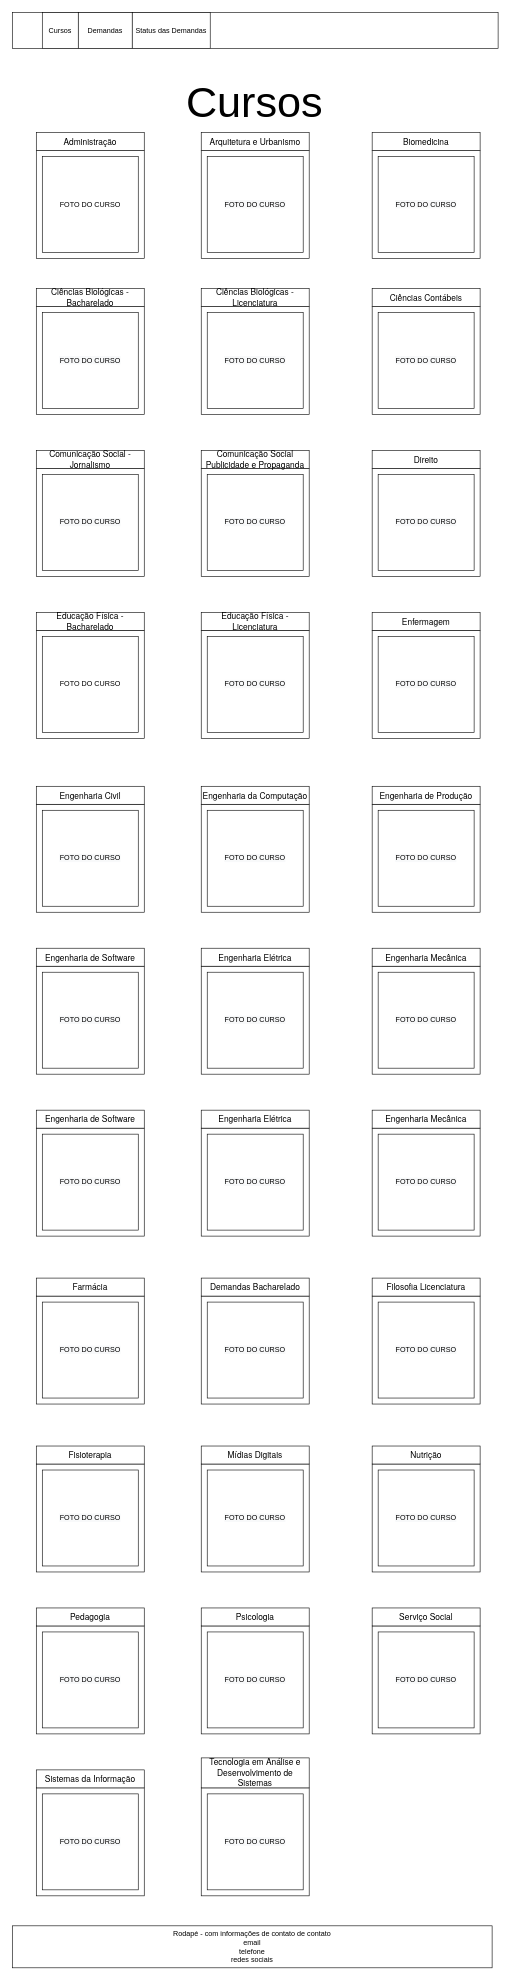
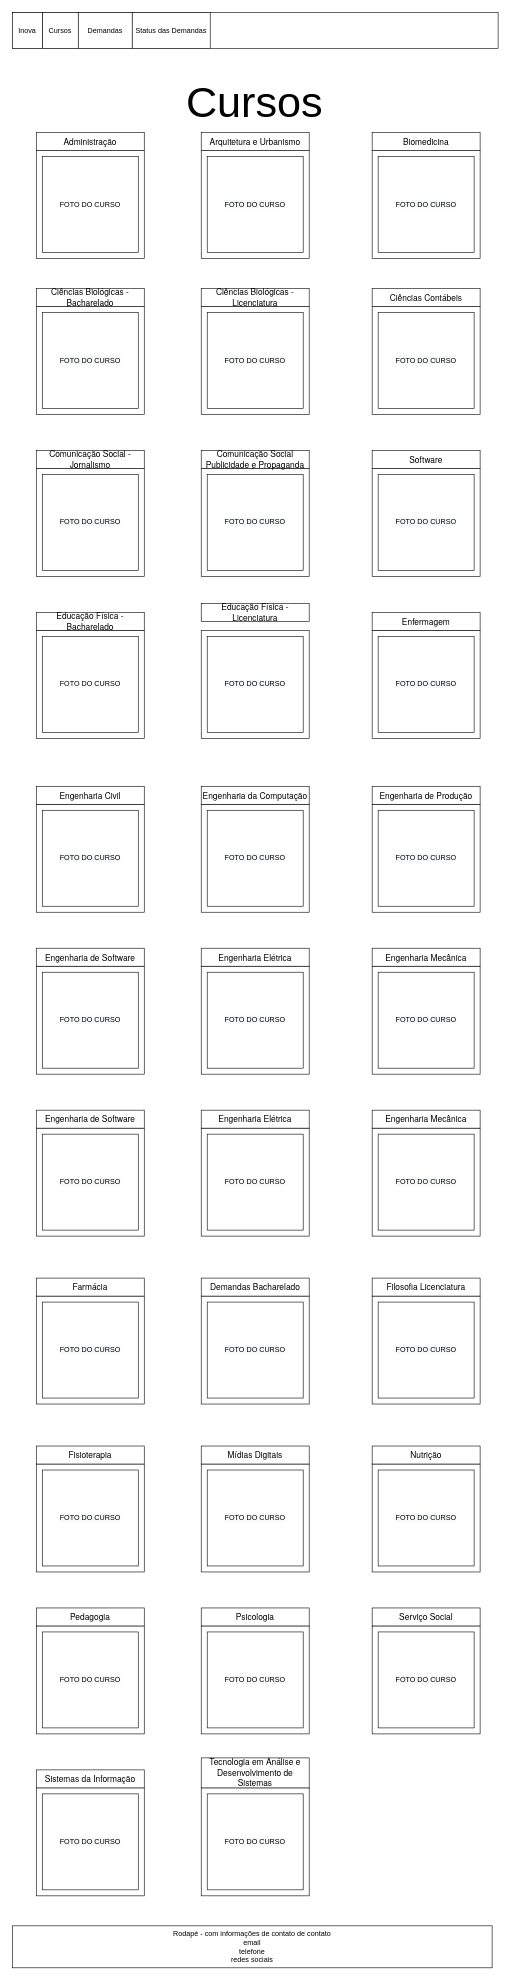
+ <mxCell id="6" value="Inova" style="rounded=0;whiteSpace=wrap;html=1;" vertex="1" parent="1"><mxGeometry x="20" y="20" width="50" height="60" as="geometry" /></mxCell>
- <mxCell id="25" value="&#10;&#10;&lt;span style=&quot;font-family: &amp;quot;helvetica neue&amp;quot;, helvetica, arial, sans-serif; font-size: 14px; font-style: normal; font-weight: 400; letter-spacing: normal; text-indent: 0px; text-transform: none; word-spacing: 0px; display: inline; float: none;&quot;&gt;Direito&lt;/span&gt;&#10;&#10;" style="rounded=0;whiteSpace=wrap;html=1;labelBackgroundColor=none;" vertex="1" parent="1"><mxGeometry x="620" y="750" width="180" height="30" as="geometry" /></mxCell>
+ <mxCell id="25" value="&#10;&#10;&lt;span style=&quot;font-family: &amp;quot;helvetica neue&amp;quot;, helvetica, arial, sans-serif; font-size: 14px; font-style: normal; font-weight: 400; letter-spacing: normal; text-indent: 0px; text-transform: none; word-spacing: 0px; display: inline; float: none;&quot;&gt;Software&lt;/span&gt;&#10;&#10;" style="rounded=0;whiteSpace=wrap;html=1;labelBackgroundColor=none;" vertex="1" parent="1"><mxGeometry x="620" y="750" width="180" height="30" as="geometry" /></mxCell>
- <mxCell id="30" value="&#10;&#10;&lt;span style=&quot;font-family: &amp;quot;helvetica neue&amp;quot;, helvetica, arial, sans-serif; font-size: 14px; font-style: normal; font-weight: 400; letter-spacing: normal; text-indent: 0px; text-transform: none; word-spacing: 0px; display: inline; float: none;&quot;&gt;Educação Física - Licenciatura&lt;/span&gt;&#10;&#10;" style="rounded=0;whiteSpace=wrap;html=1;labelBackgroundColor=none;" vertex="1" parent="1"><mxGeometry x="335" y="1020" width="180" height="30" as="geometry" /></mxCell>
+ <mxCell id="30" value="&#10;&#10;&lt;span style=&quot;font-family: &amp;quot;helvetica neue&amp;quot;, helvetica, arial, sans-serif; font-size: 14px; font-style: normal; font-weight: 400; letter-spacing: normal; text-indent: 0px; text-transform: none; word-spacing: 0px; display: inline; float: none;&quot;&gt;Educação Física - Licenciatura&lt;/span&gt;&#10;&#10;" style="rounded=0;whiteSpace=wrap;html=1;labelBackgroundColor=none;" vertex="1" parent="1"><mxGeometry x="335" y="1005" width="180" height="30" as="geometry" /></mxCell>
